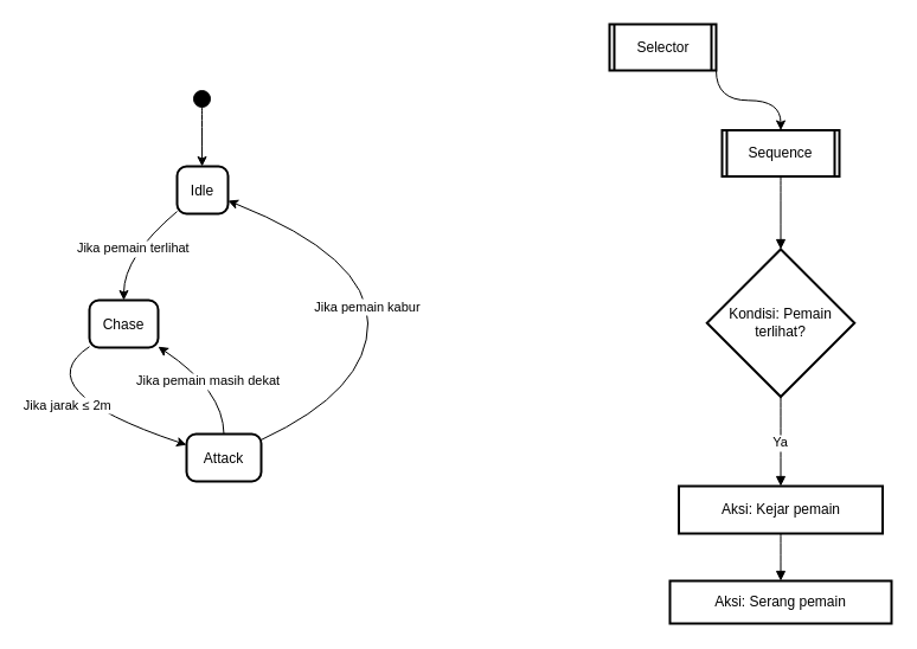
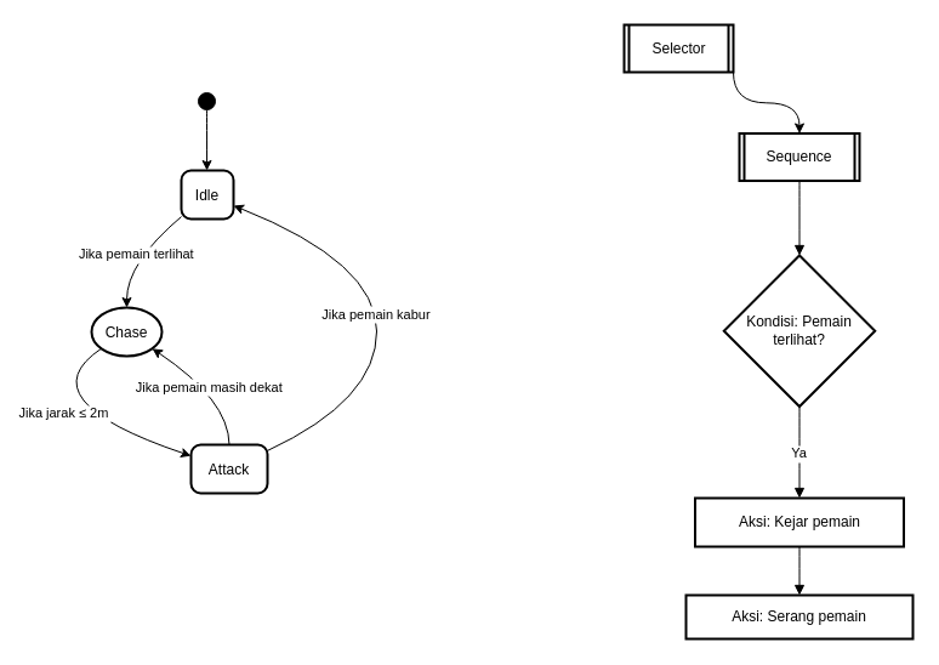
- <mxCell id="4" value="Chase" style="rounded=1;arcSize=20;strokeWidth=2" vertex="1" parent="1"><mxGeometry x="75" y="253" width="58" height="40" as="geometry" /></mxCell>
+ <mxCell id="4" value="Chase" style="ellipse;arcSize=20;strokeWidth=2;" vertex="1" parent="1"><mxGeometry x="75" y="253" width="58" height="40" as="geometry" /></mxCell>
